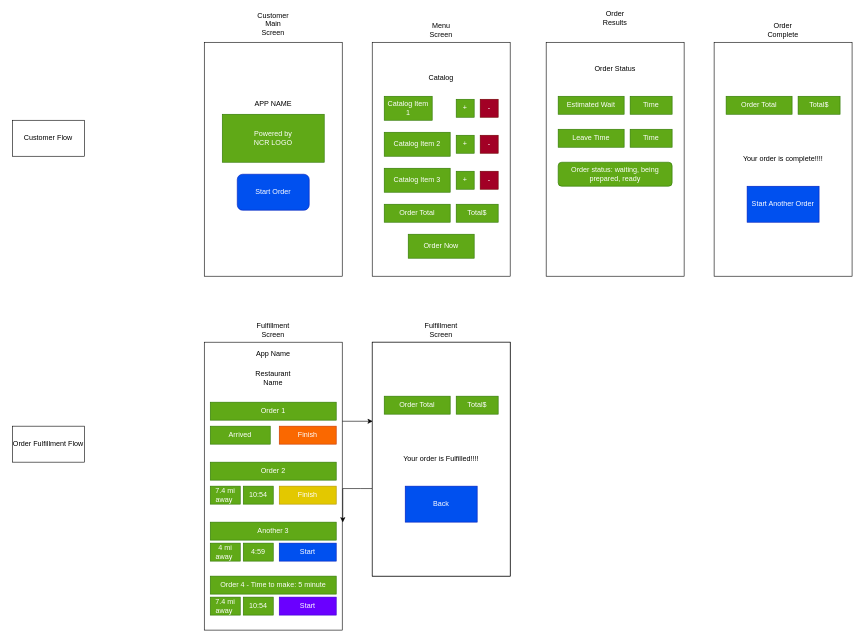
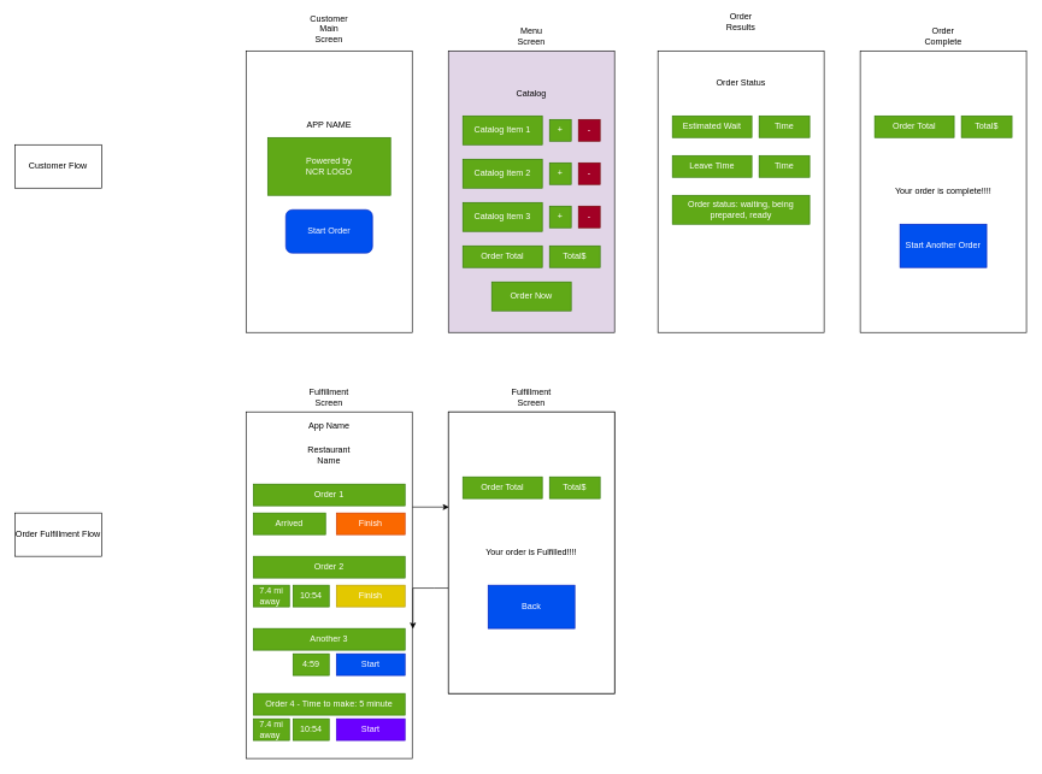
- <mxCell id="8" value="Catalog Item 1" style="rounded=0;whiteSpace=wrap;html=1;fillColor=#60a917;strokeColor=#2D7600;fontColor=#ffffff;" vertex="1" parent="1"><mxGeometry x="640" y="160" width="80" height="40" as="geometry" /></mxCell>
+ <mxCell id="8" value="Catalog Item 1" style="rounded=0;whiteSpace=wrap;html=1;fillColor=#60a917;strokeColor=#2D7600;fontColor=#ffffff;" vertex="1" parent="1"><mxGeometry x="640" y="160" width="110" height="40" as="geometry" /></mxCell>
- <mxCell id="6" value="Catalog&lt;br&gt;&lt;br&gt;&lt;br&gt;&lt;br&gt;&lt;br&gt;&lt;br&gt;&lt;br&gt;&lt;br&gt;&lt;br&gt;&lt;br&gt;&lt;br&gt;&lt;br&gt;&lt;br&gt;&lt;br&gt;&lt;br&gt;&lt;br&gt;&lt;br&gt;&lt;br&gt;&lt;br&gt;&lt;br&gt;" style="rounded=0;whiteSpace=wrap;html=1;" vertex="1" parent="1"><mxGeometry x="620" y="70" width="230" height="390" as="geometry" /></mxCell>
+ <mxCell id="6" value="Catalog&lt;br&gt;&lt;br&gt;&lt;br&gt;&lt;br&gt;&lt;br&gt;&lt;br&gt;&lt;br&gt;&lt;br&gt;&lt;br&gt;&lt;br&gt;&lt;br&gt;&lt;br&gt;&lt;br&gt;&lt;br&gt;&lt;br&gt;&lt;br&gt;&lt;br&gt;&lt;br&gt;&lt;br&gt;&lt;br&gt;" style="rounded=0;whiteSpace=wrap;html=1;fillColor=#e1d5e7;" vertex="1" parent="1"><mxGeometry x="620" y="70" width="230" height="390" as="geometry" /></mxCell>
- <mxCell id="26" value="Order status: waiting, being prepared, ready" style="whiteSpace=wrap;html=1;fillColor=#60a917;strokeColor=#2D7600;fontColor=#ffffff;rounded=1;" vertex="1" parent="1"><mxGeometry x="930" y="270" width="190" height="40" as="geometry" /></mxCell>
+ <mxCell id="26" value="Order status: waiting, being prepared, ready" style="rounded=0;whiteSpace=wrap;html=1;fillColor=#60a917;strokeColor=#2D7600;fontColor=#ffffff;" vertex="1" parent="1"><mxGeometry x="930" y="270" width="190" height="40" as="geometry" /></mxCell>
- <mxCell id="55" value="4 mi away&amp;nbsp;" style="rounded=0;whiteSpace=wrap;html=1;fillColor=#60a917;strokeColor=#2D7600;fontColor=#ffffff;" vertex="1" parent="1"><mxGeometry x="350" y="905" width="50" height="30" as="geometry" /></mxCell>
